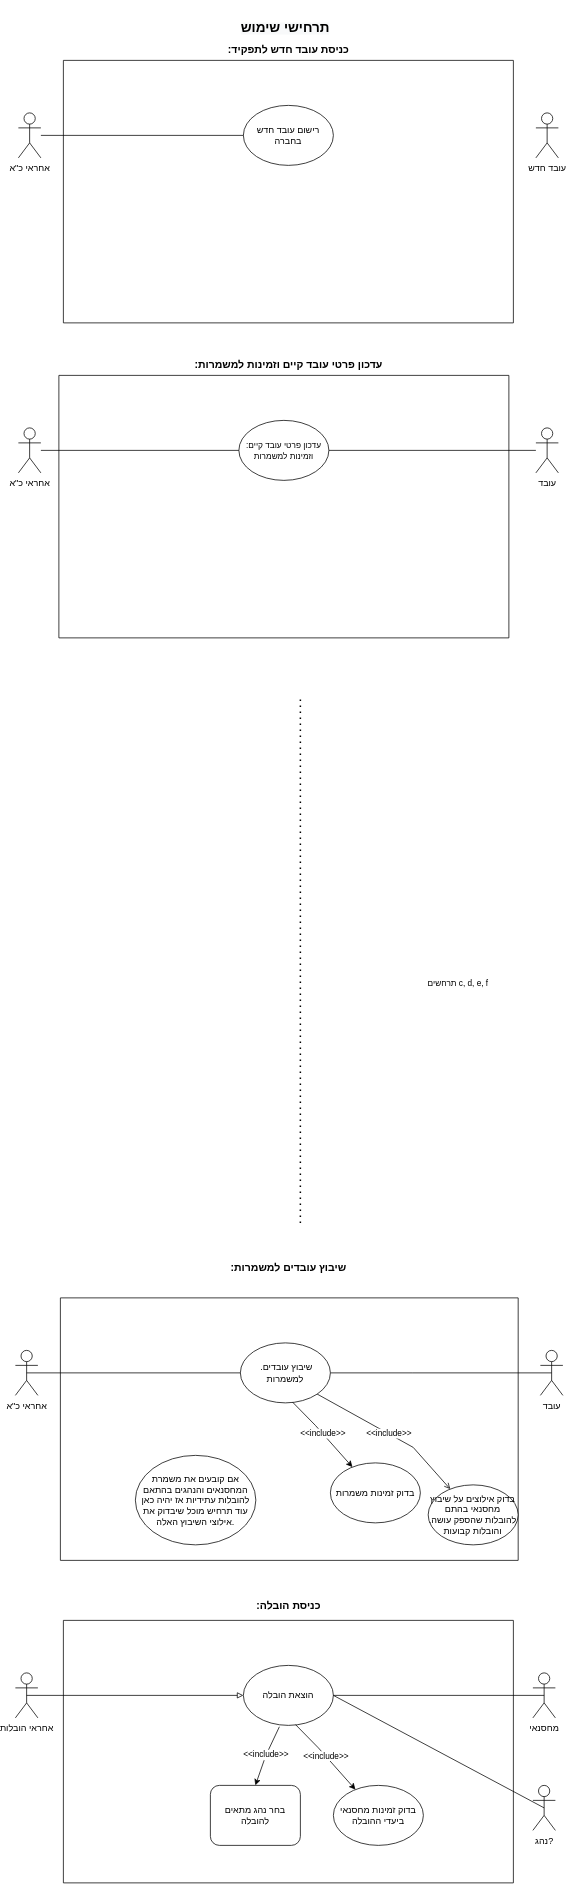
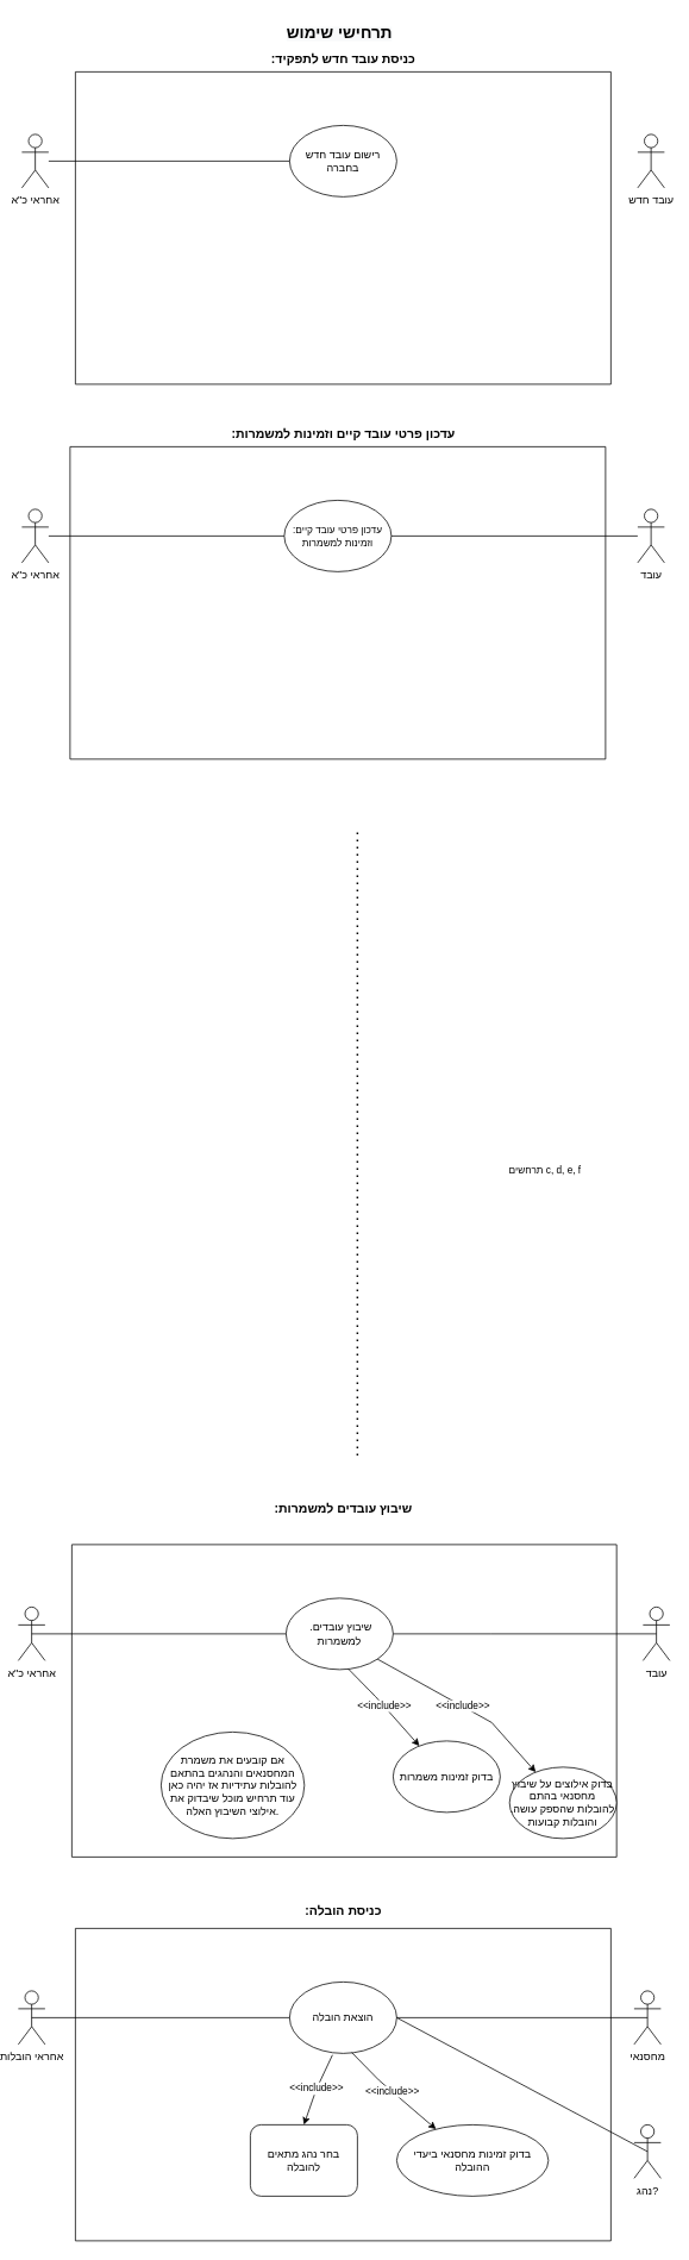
- <mxCell id="13" value="" style="endArrow=open;html=1;rounded=0;exitX=1;exitY=1;exitDx=0;exitDy=0;" edge="1" parent="6" target="12" source="7"><mxGeometry relative="1" as="geometry"><mxPoint x="440.0" y="168.37" as="sourcePoint" /><mxPoint x="400.4" y="-110.67" as="targetPoint" /><Array as="points"><mxPoint x="470.4" y="199.33" /></Array></mxGeometry></mxCell>
+ <mxCell id="13" value="" style="endArrow=classic;html=1;rounded=0;exitX=1;exitY=1;exitDx=0;exitDy=0;" edge="1" parent="6" target="12" source="7"><mxGeometry relative="1" as="geometry"><mxPoint x="440.0" y="168.37" as="sourcePoint" /><mxPoint x="400.4" y="-110.67" as="targetPoint" /><Array as="points"><mxPoint x="470.4" y="199.33" /></Array></mxGeometry></mxCell>
- <mxCell id="25" style="edgeStyle=orthogonalEdgeStyle;rounded=0;orthogonalLoop=1;jettySize=auto;html=1;fontSize=18;endArrow=block;endFill=0;exitX=0.5;exitY=0.5;exitDx=0;exitDy=0;exitPerimeter=0;" edge="1" parent="1" source="26" target="18"><mxGeometry relative="1" as="geometry" /></mxCell>
+ <mxCell id="25" style="edgeStyle=orthogonalEdgeStyle;rounded=0;orthogonalLoop=1;jettySize=auto;html=1;fontSize=18;endArrow=none;endFill=0;exitX=0.5;exitY=0.5;exitDx=0;exitDy=0;exitPerimeter=0;" edge="1" parent="1" source="26" target="18"><mxGeometry relative="1" as="geometry" /></mxCell>
- <mxCell id="19" value="בדוק זמינות מחסנאי ביעדי ההובלה" style="ellipse;whiteSpace=wrap;html=1;" vertex="1" parent="17"><mxGeometry x="360" y="220" width="120" height="80" as="geometry" /></mxCell>
+ <mxCell id="19" value="בדוק זמינות מחסנאי ביעדי ההובלה" style="ellipse;whiteSpace=wrap;html=1;" vertex="1" parent="17"><mxGeometry x="360" y="220" width="170" height="80" as="geometry" /></mxCell>
